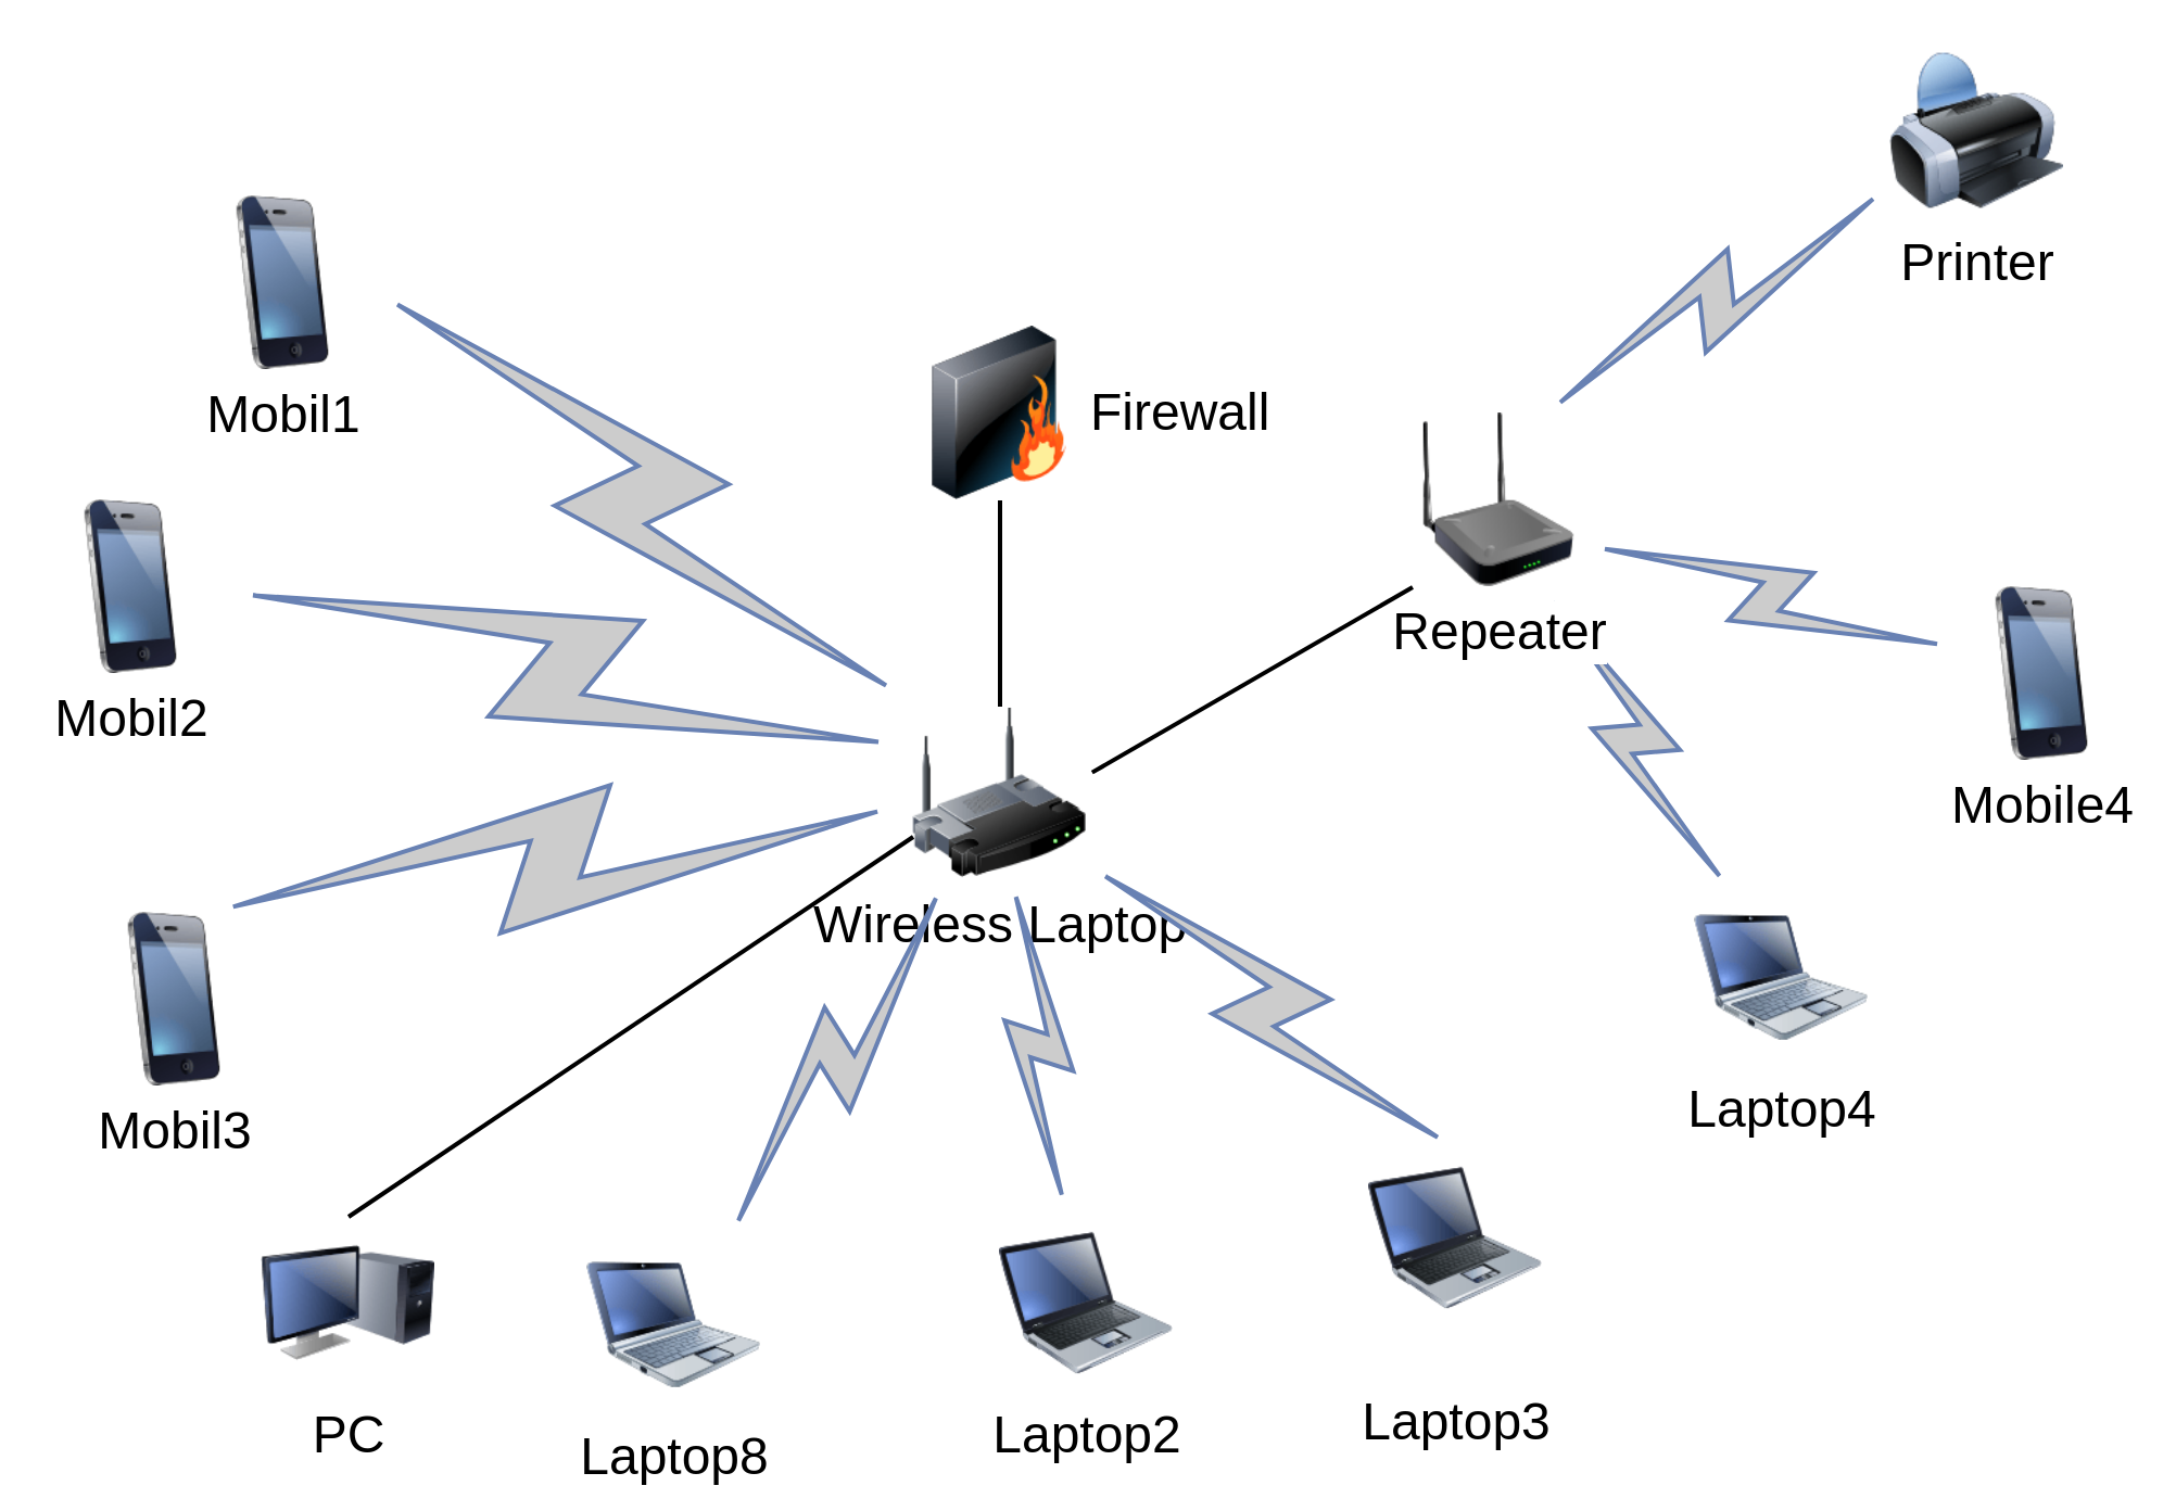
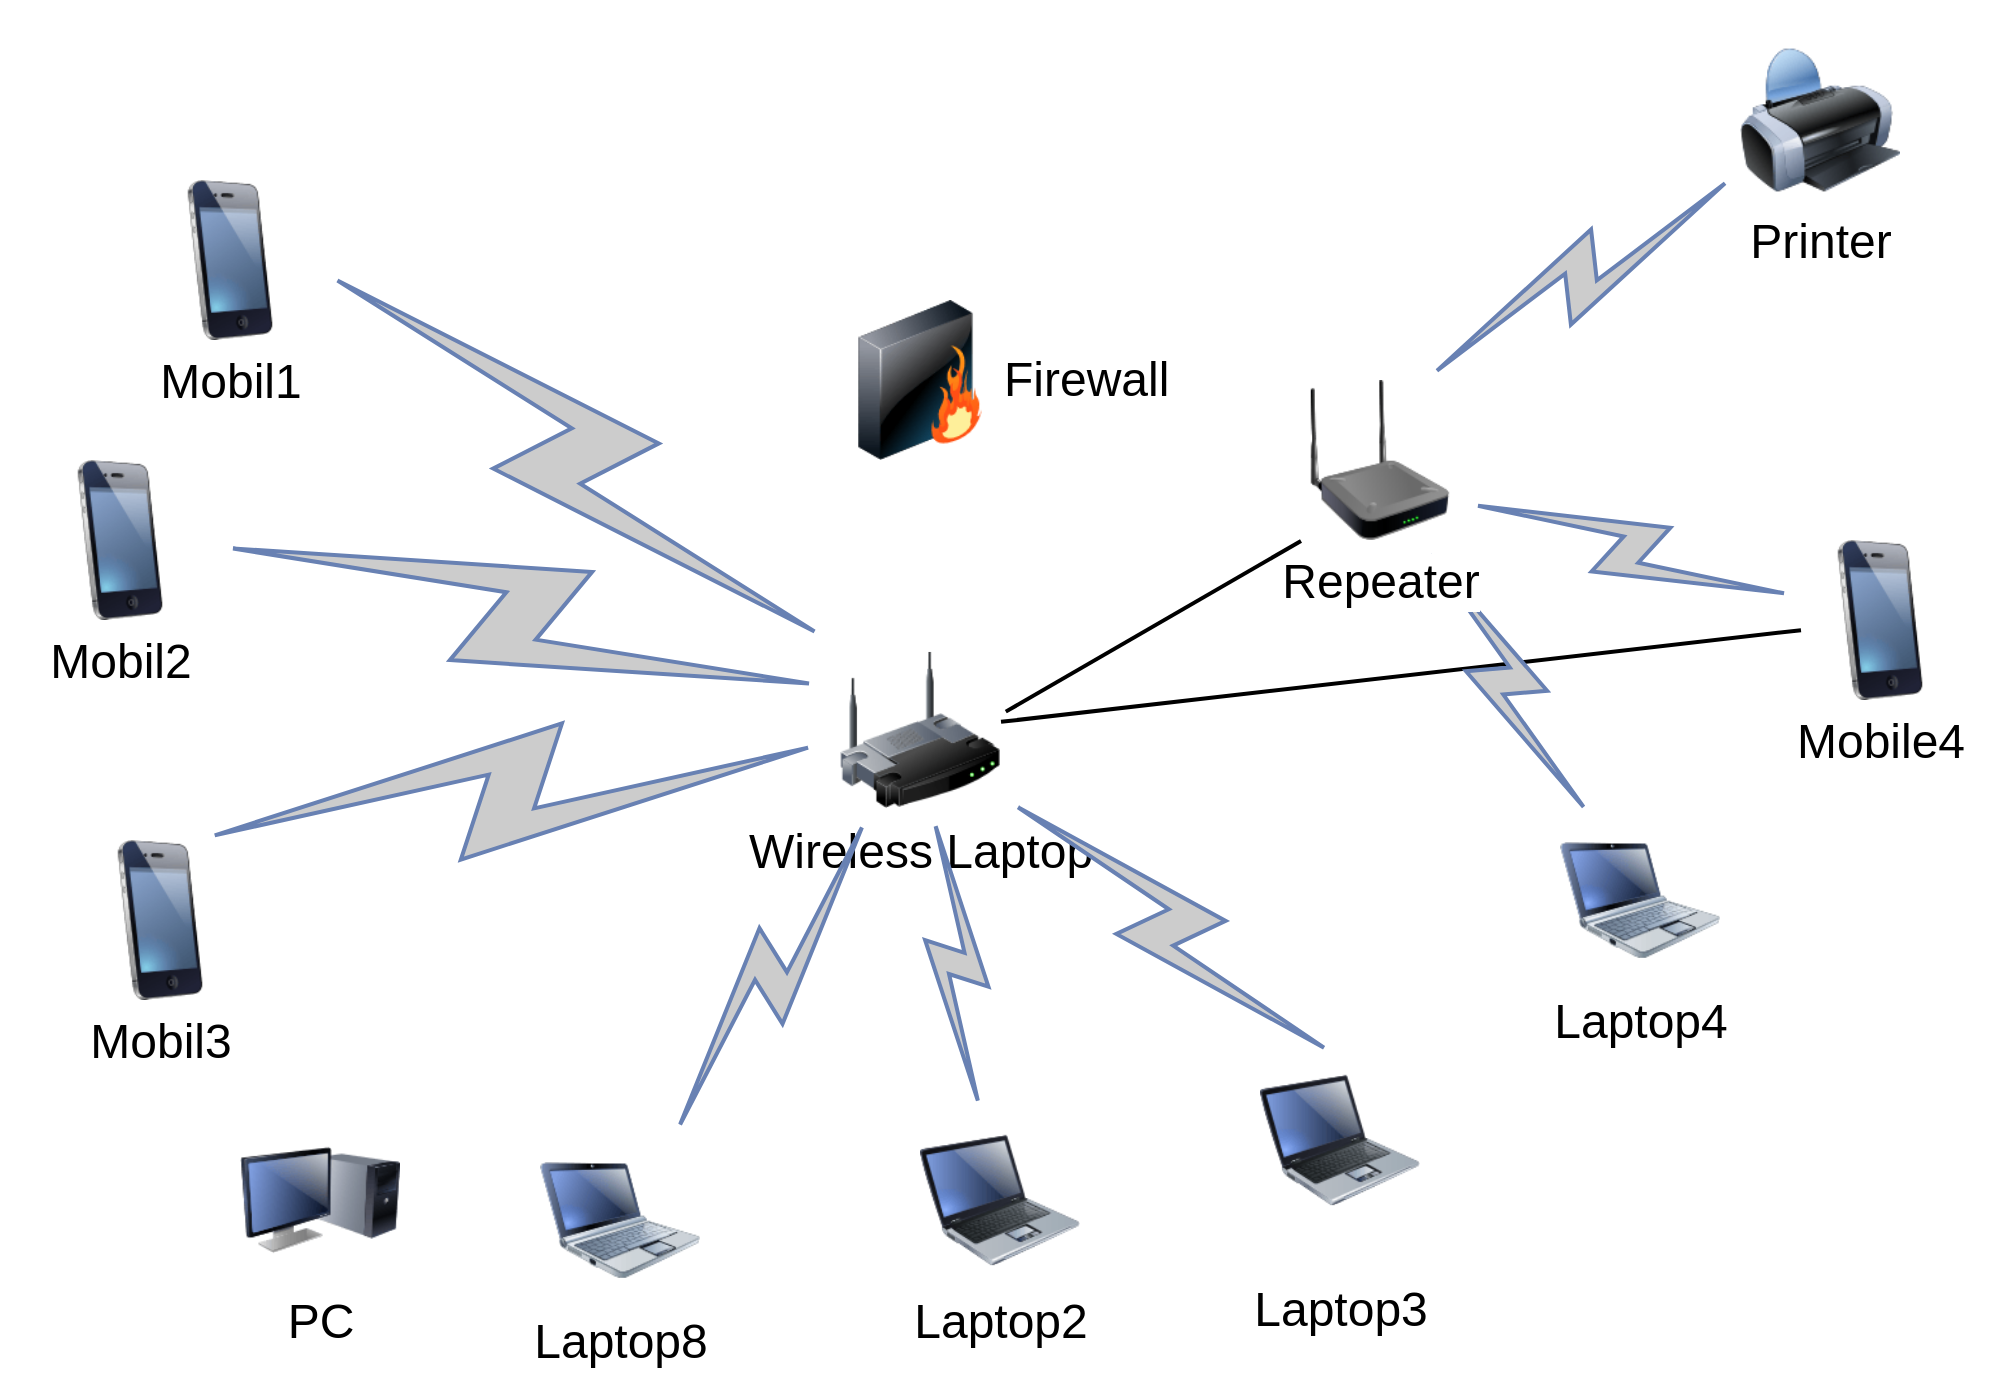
- <mxCell id="22" value="&lt;font style=&quot;font-size: 24px&quot;&gt;Mobil1&lt;/font&gt;" style="image;html=1;image=img/lib/clip_art/telecommunication/iPhone_128x128.png;fontFamily=Helvetica;fontSize=20;" vertex="1" parent="1"><mxGeometry x="90" y="90" width="80" height="80" as="geometry" /></mxCell>
+ <mxCell id="22" value="&lt;font style=&quot;font-size: 24px&quot;&gt;Mobil1&lt;/font&gt;" style="image;html=1;image=img/lib/clip_art/telecommunication/iPhone_128x128.png;fontFamily=Helvetica;fontSize=20;" vertex="1" parent="1"><mxGeometry x="75" y="90" width="80" height="80" as="geometry" /></mxCell>
- <mxCell id="2" style="edgeStyle=none;rounded=0;html=1;labelBackgroundColor=none;endArrow=none;strokeWidth=2;fontFamily=Verdana;fontSize=22" parent="1" source="3" target="4" edge="1"><mxGeometry relative="1" as="geometry" /></mxCell>
+ <mxCell id="2" style="edgeStyle=none;rounded=0;html=1;labelBackgroundColor=none;endArrow=none;strokeWidth=2;fontFamily=Verdana;fontSize=22;" parent="1" source="3" target="7" edge="1"><mxGeometry relative="1" as="geometry" /></mxCell>
- <mxCell id="24" style="edgeStyle=none;rounded=0;html=1;labelBackgroundColor=none;endArrow=none;strokeWidth=2;fontFamily=Verdana;fontSize=22;entryX=0.5;entryY=0;entryDx=0;entryDy=0;exitX=0;exitY=0.75;exitDx=0;exitDy=0;" edge="1" parent="1" source="3" target="5"><mxGeometry relative="1" as="geometry"><mxPoint x="512.4" y="365.32" as="sourcePoint" /><mxPoint x="660" y="280" as="targetPoint" /></mxGeometry></mxCell>
